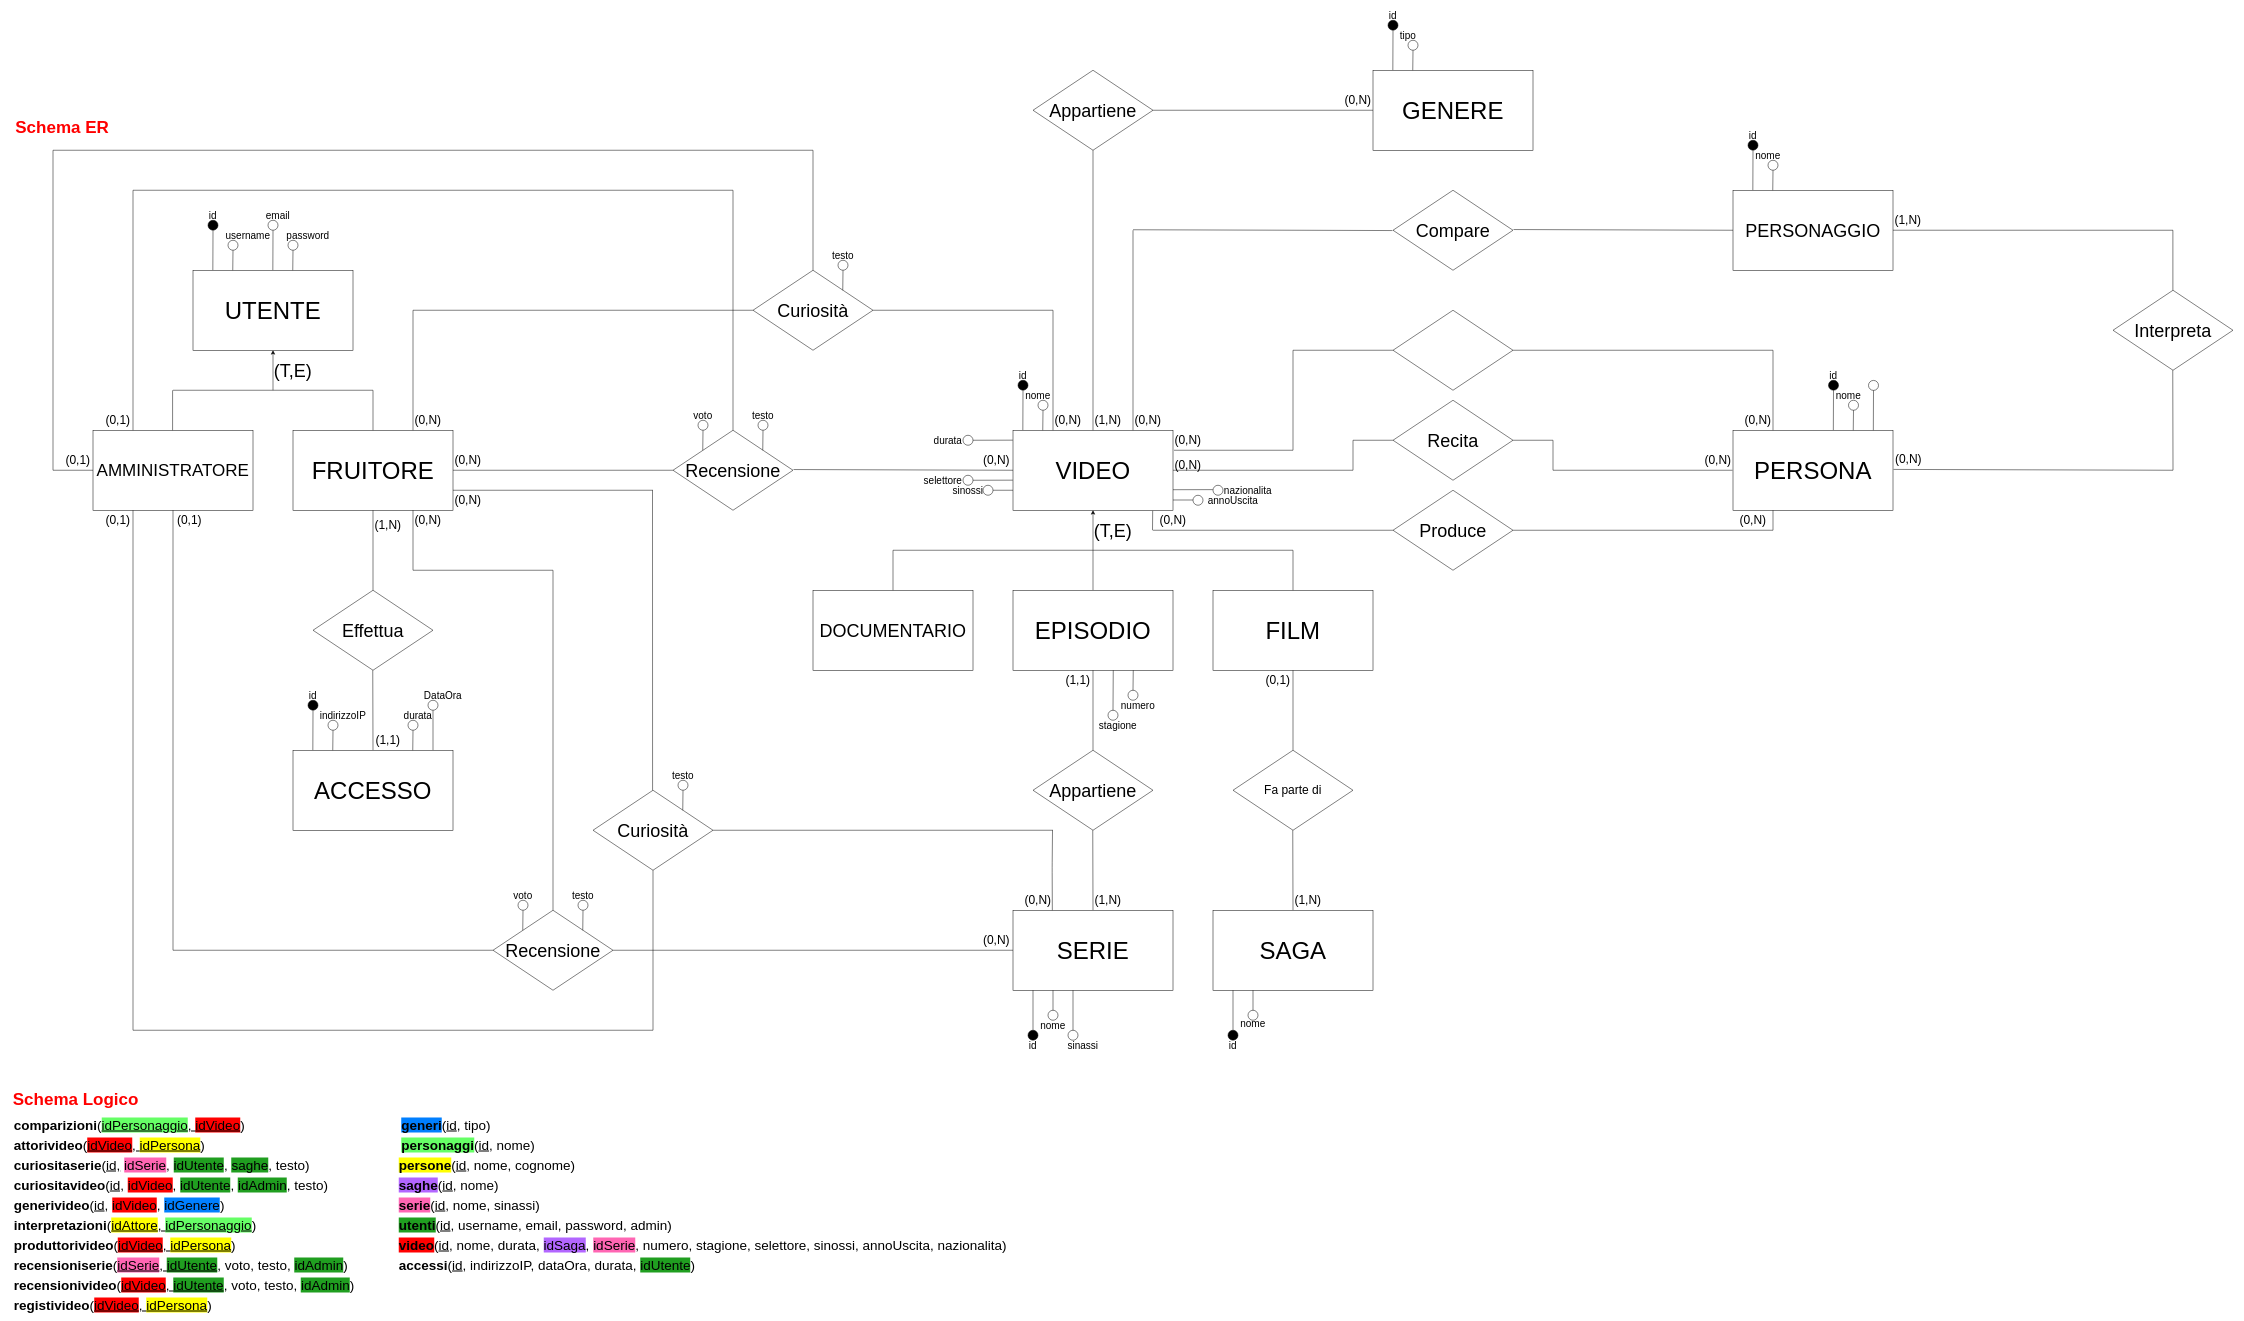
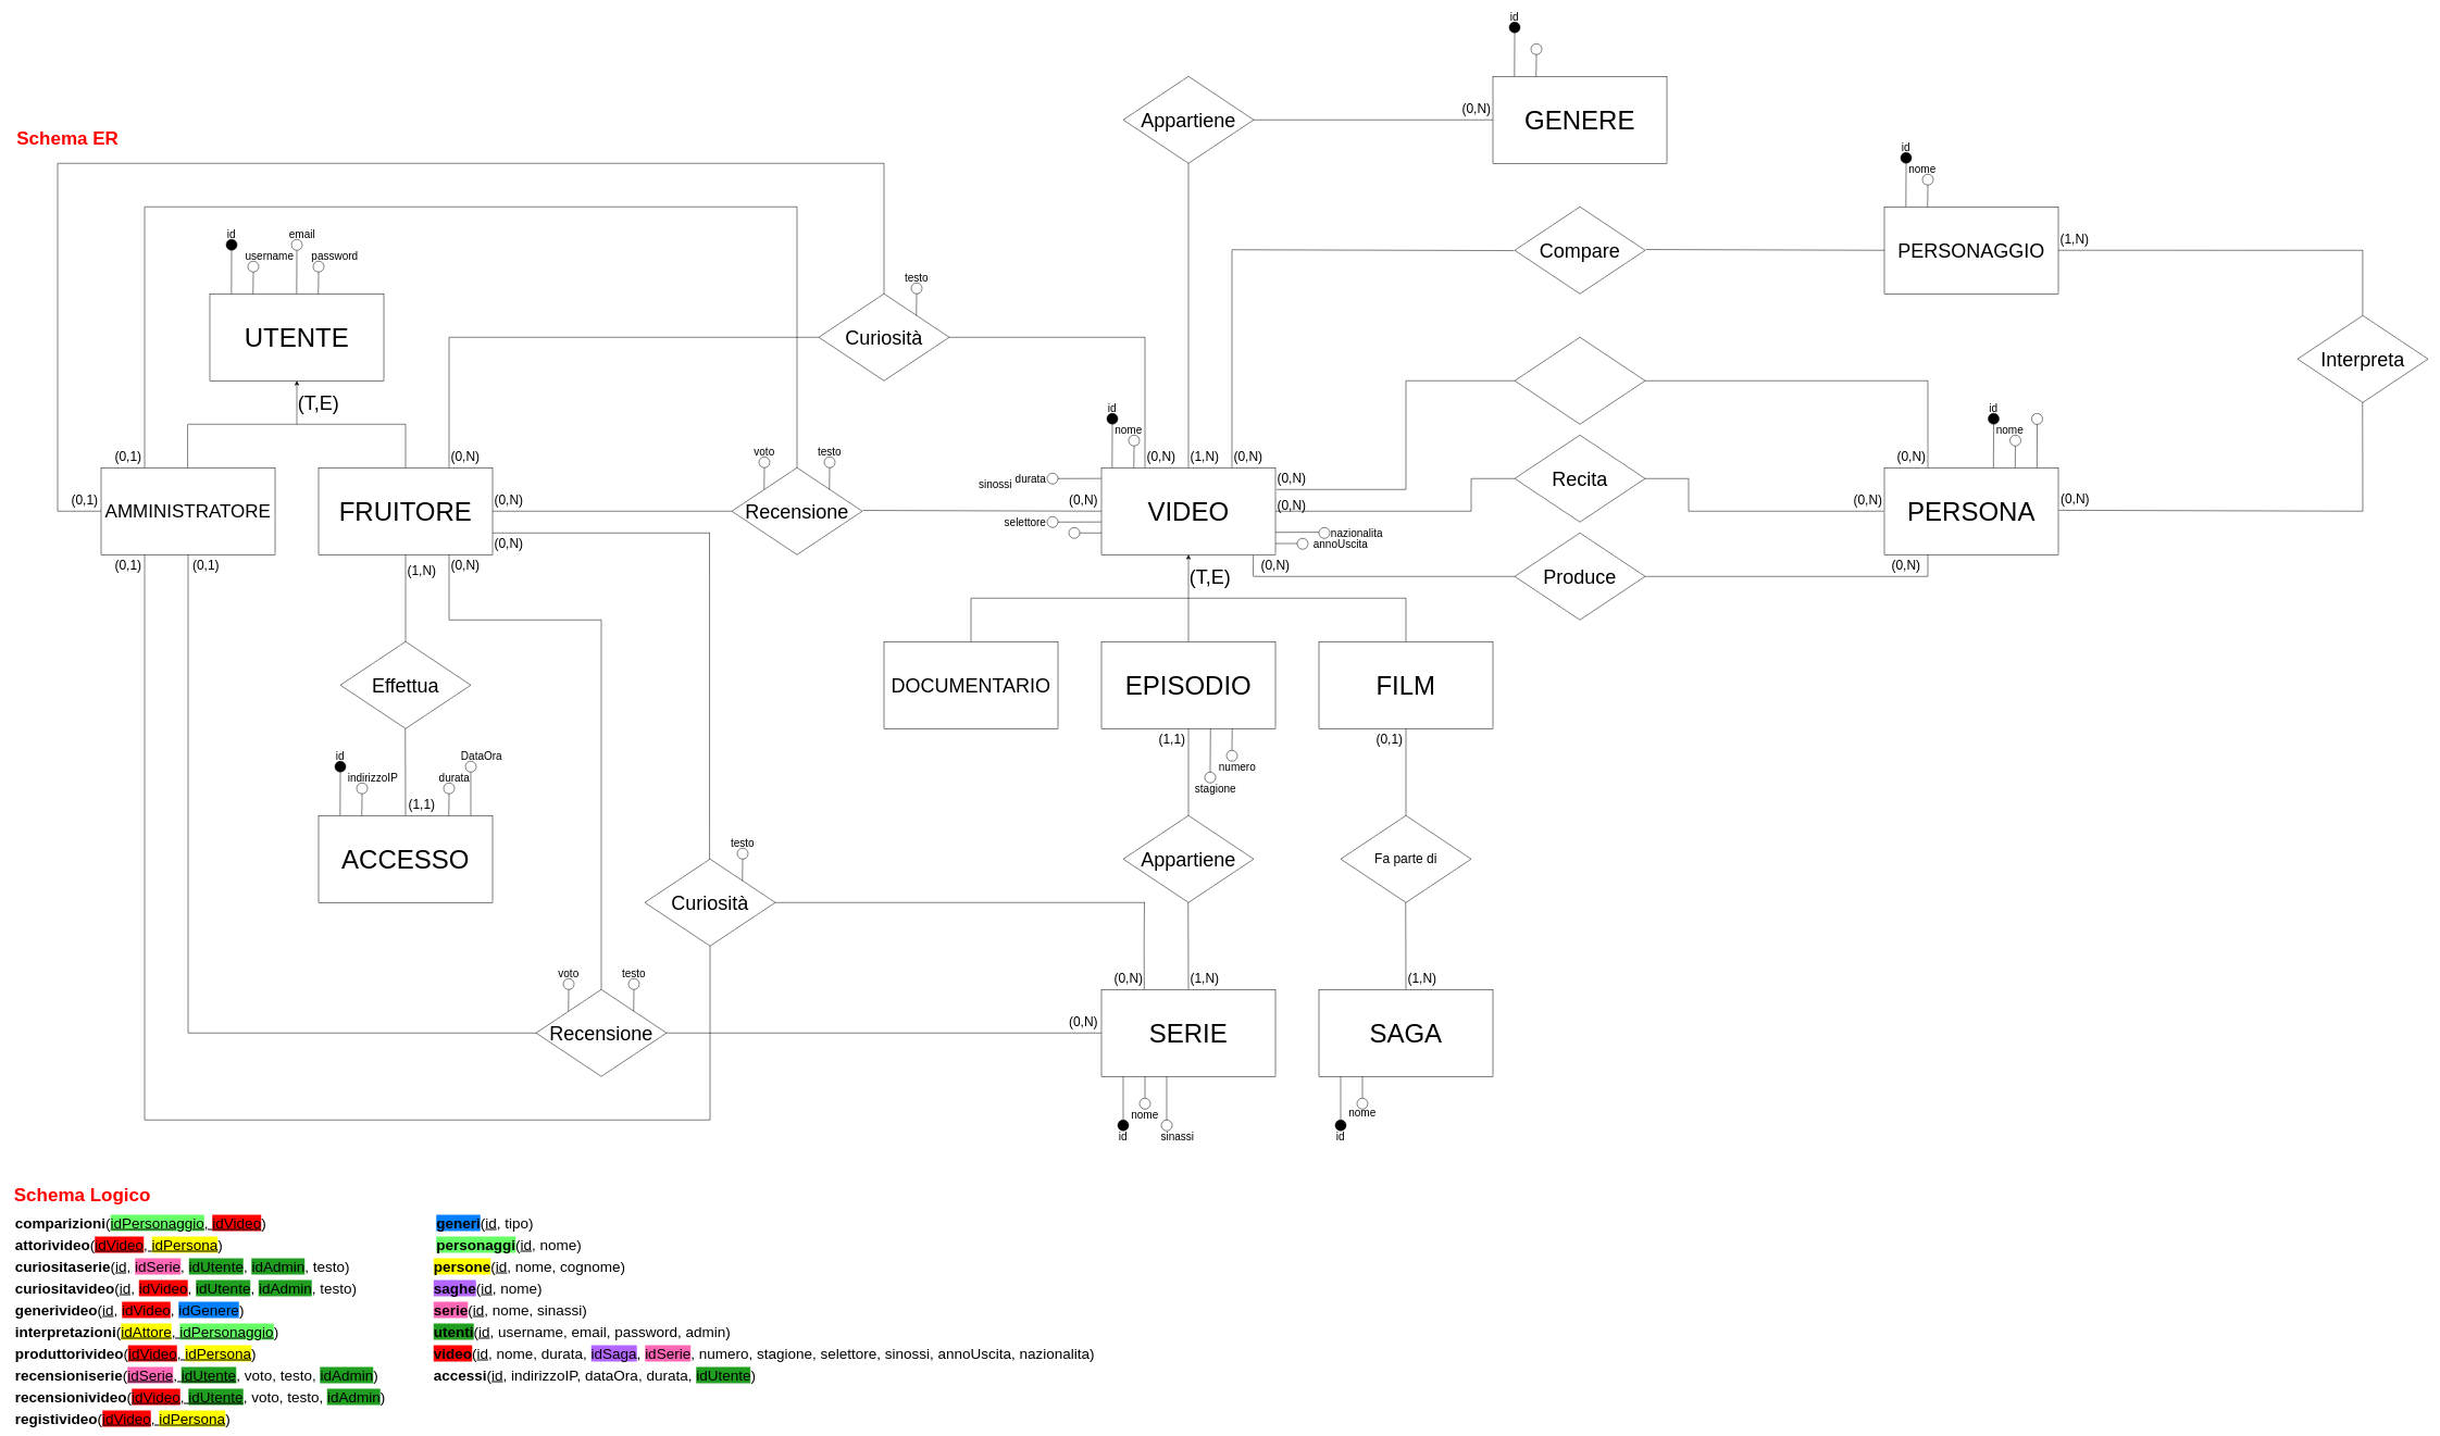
- <mxCell id="205" value="tipo" style="text;html=1;strokeColor=none;fillColor=none;align=center;verticalAlign=middle;whiteSpace=wrap;rounded=0;fontSize=20;" parent="1" vertex="1"><mxGeometry x="2795" y="60" width="40" height="20" as="geometry" /></mxCell>
- <mxCell id="183" value="sinossi" style="text;html=1;strokeColor=none;fillColor=none;align=center;verticalAlign=middle;whiteSpace=wrap;rounded=0;fontSize=20;" parent="1" vertex="1"><mxGeometry x="1915" y="970" width="40" height="20" as="geometry" /></mxCell>
+ <mxCell id="183" value="sinossi" style="text;html=1;strokeColor=none;fillColor=none;align=center;verticalAlign=middle;whiteSpace=wrap;rounded=0;fontSize=20;" parent="1" vertex="1"><mxGeometry x="1810" y="880" width="40" height="20" as="geometry" /></mxCell>
- <mxCell id="6" value="&lt;b style=&quot;font-size: 27px;&quot;&gt;curiositaserie&lt;/b&gt;(&lt;u style=&quot;font-size: 27px;&quot;&gt;id,&lt;/u&gt;&amp;nbsp;&lt;span style=&quot;background-color: rgb(255, 102, 179); font-size: 27px;&quot;&gt;idSerie&lt;/span&gt;, &lt;span style=&quot;background-color: rgb(32, 158, 32); font-size: 27px;&quot;&gt;idUtente&lt;/span&gt;, &lt;span style=&quot;background-color: rgb(32, 158, 32); font-size: 27px;&quot;&gt;saghe&lt;/span&gt;, testo)" style="text;html=1;align=left;verticalAlign=middle;whiteSpace=wrap;rounded=0;fontSize=27;labelPosition=center;verticalLabelPosition=middle;" parent="1" vertex="1"><mxGeometry x="25" y="2320" width="620" height="20" as="geometry" /></mxCell>
+ <mxCell id="6" value="&lt;b style=&quot;font-size: 27px;&quot;&gt;curiositaserie&lt;/b&gt;(&lt;u style=&quot;font-size: 27px;&quot;&gt;id,&lt;/u&gt;&amp;nbsp;&lt;span style=&quot;background-color: rgb(255, 102, 179); font-size: 27px;&quot;&gt;idSerie&lt;/span&gt;, &lt;span style=&quot;background-color: rgb(32, 158, 32); font-size: 27px;&quot;&gt;idUtente&lt;/span&gt;, &lt;span style=&quot;background-color: rgb(32, 158, 32); font-size: 27px;&quot;&gt;idAdmin&lt;/span&gt;, testo)" style="text;html=1;align=left;verticalAlign=middle;whiteSpace=wrap;rounded=0;fontSize=27;labelPosition=center;verticalLabelPosition=middle;" parent="1" vertex="1"><mxGeometry x="25" y="2320" width="620" height="20" as="geometry" /></mxCell>
